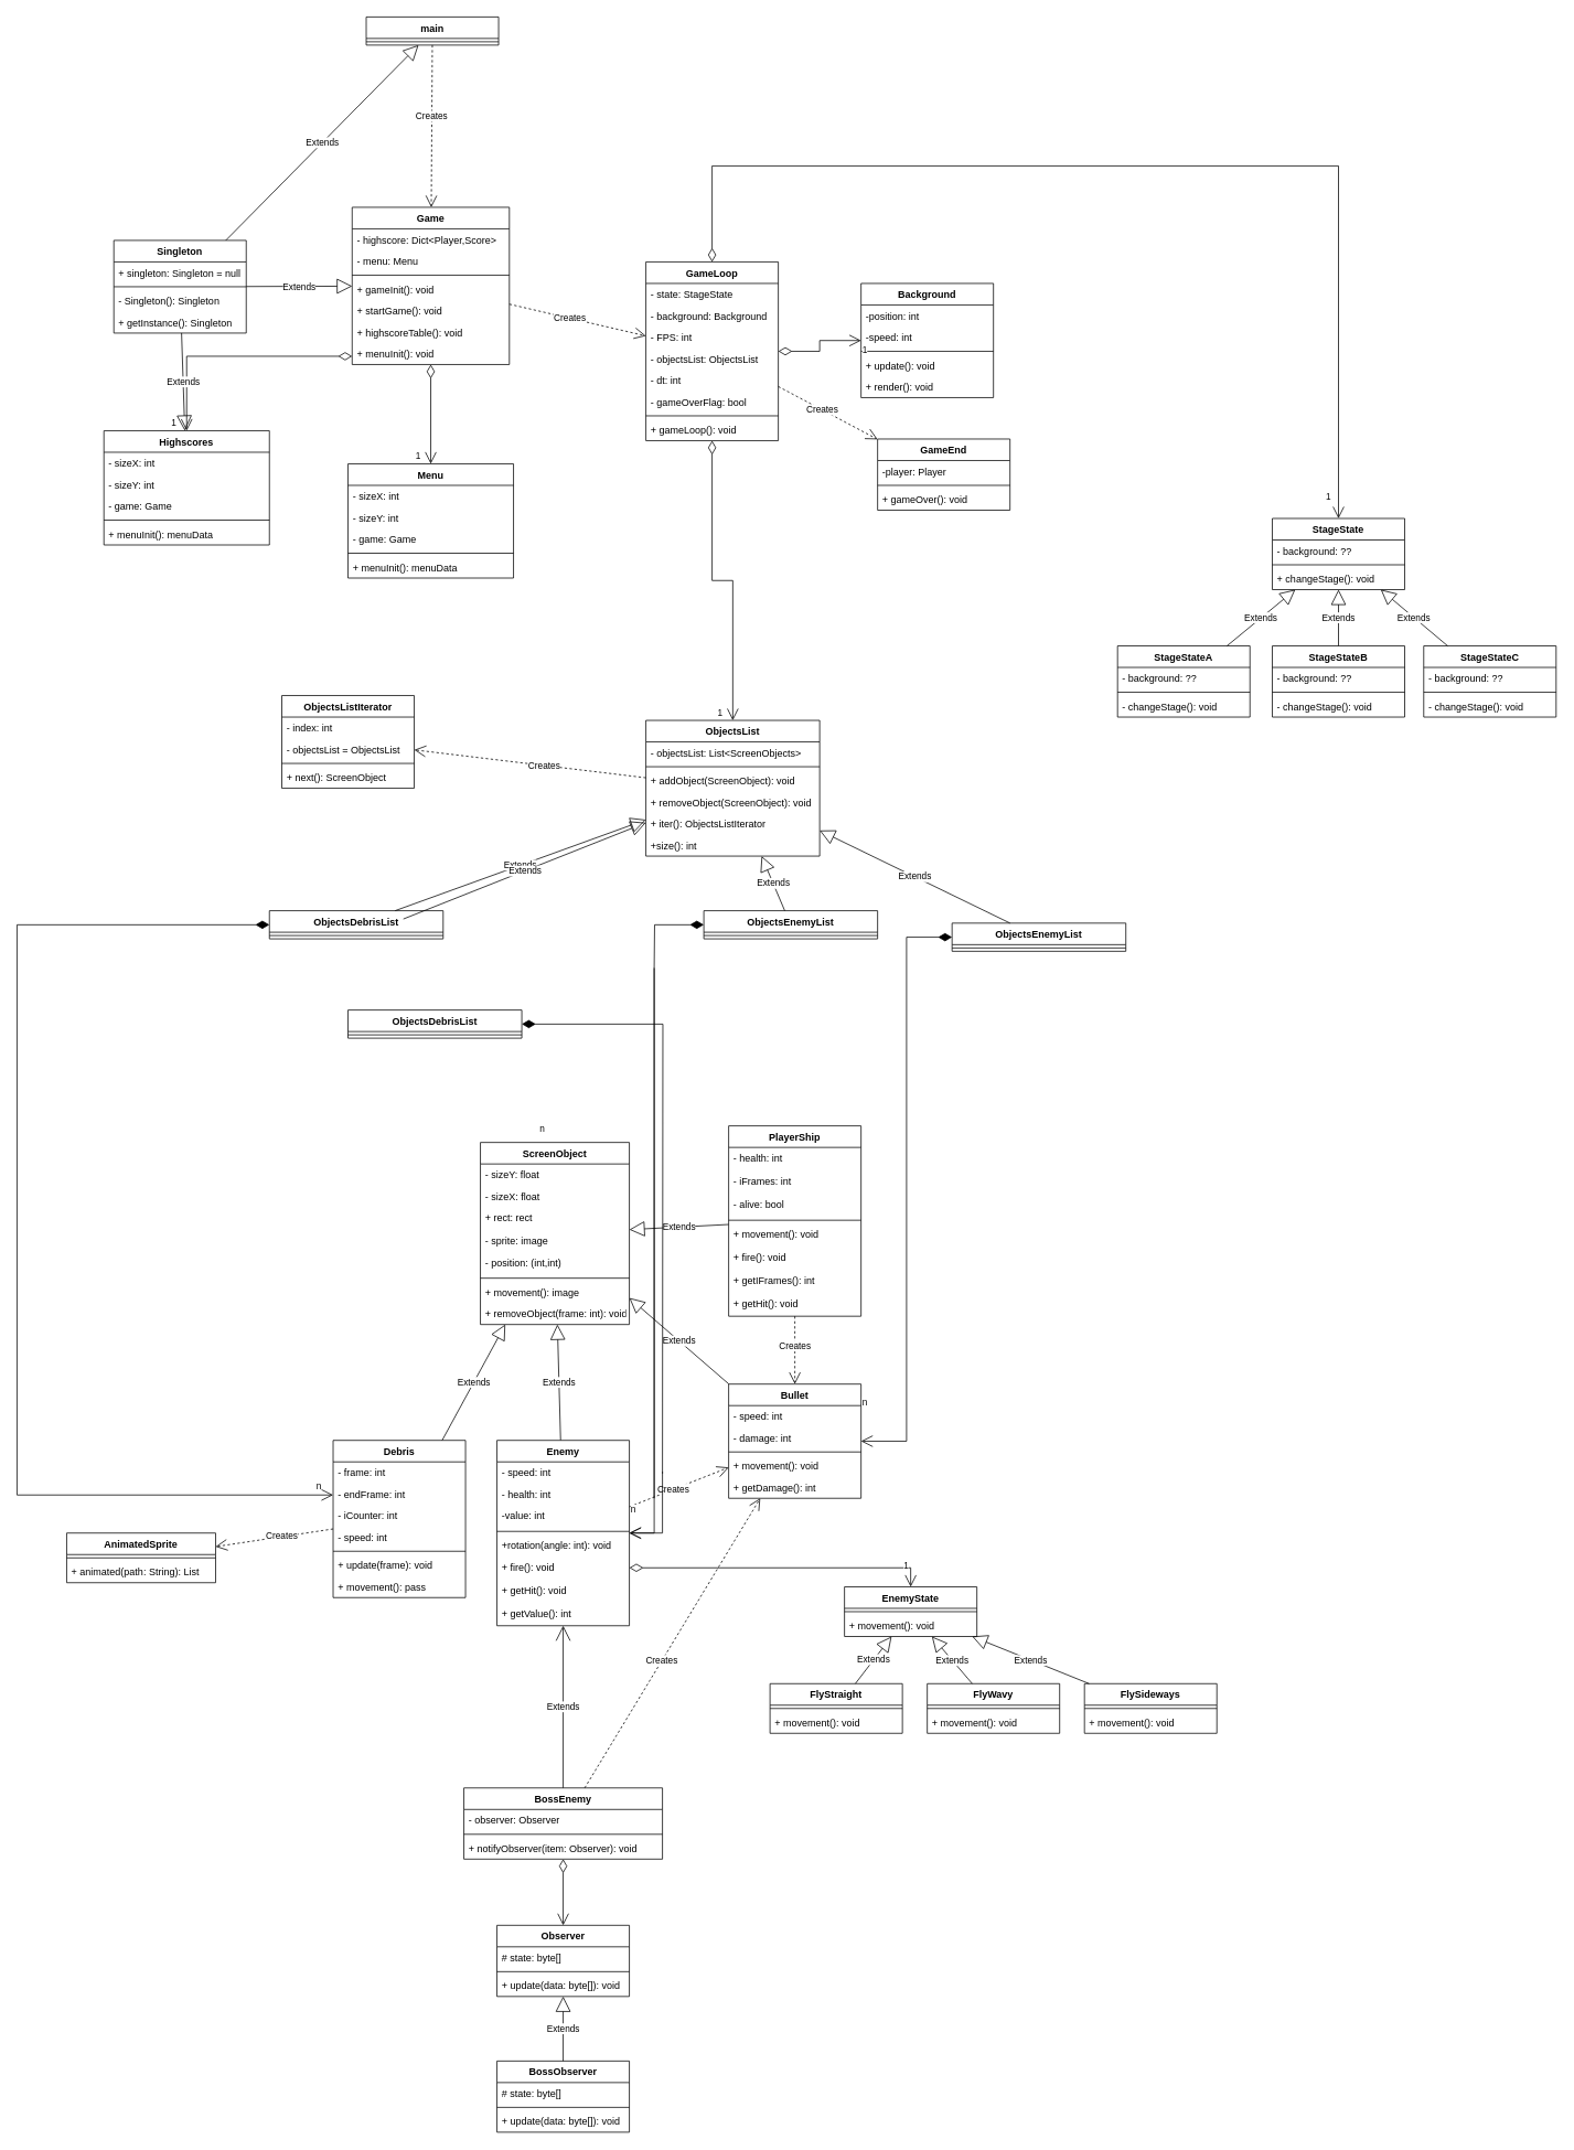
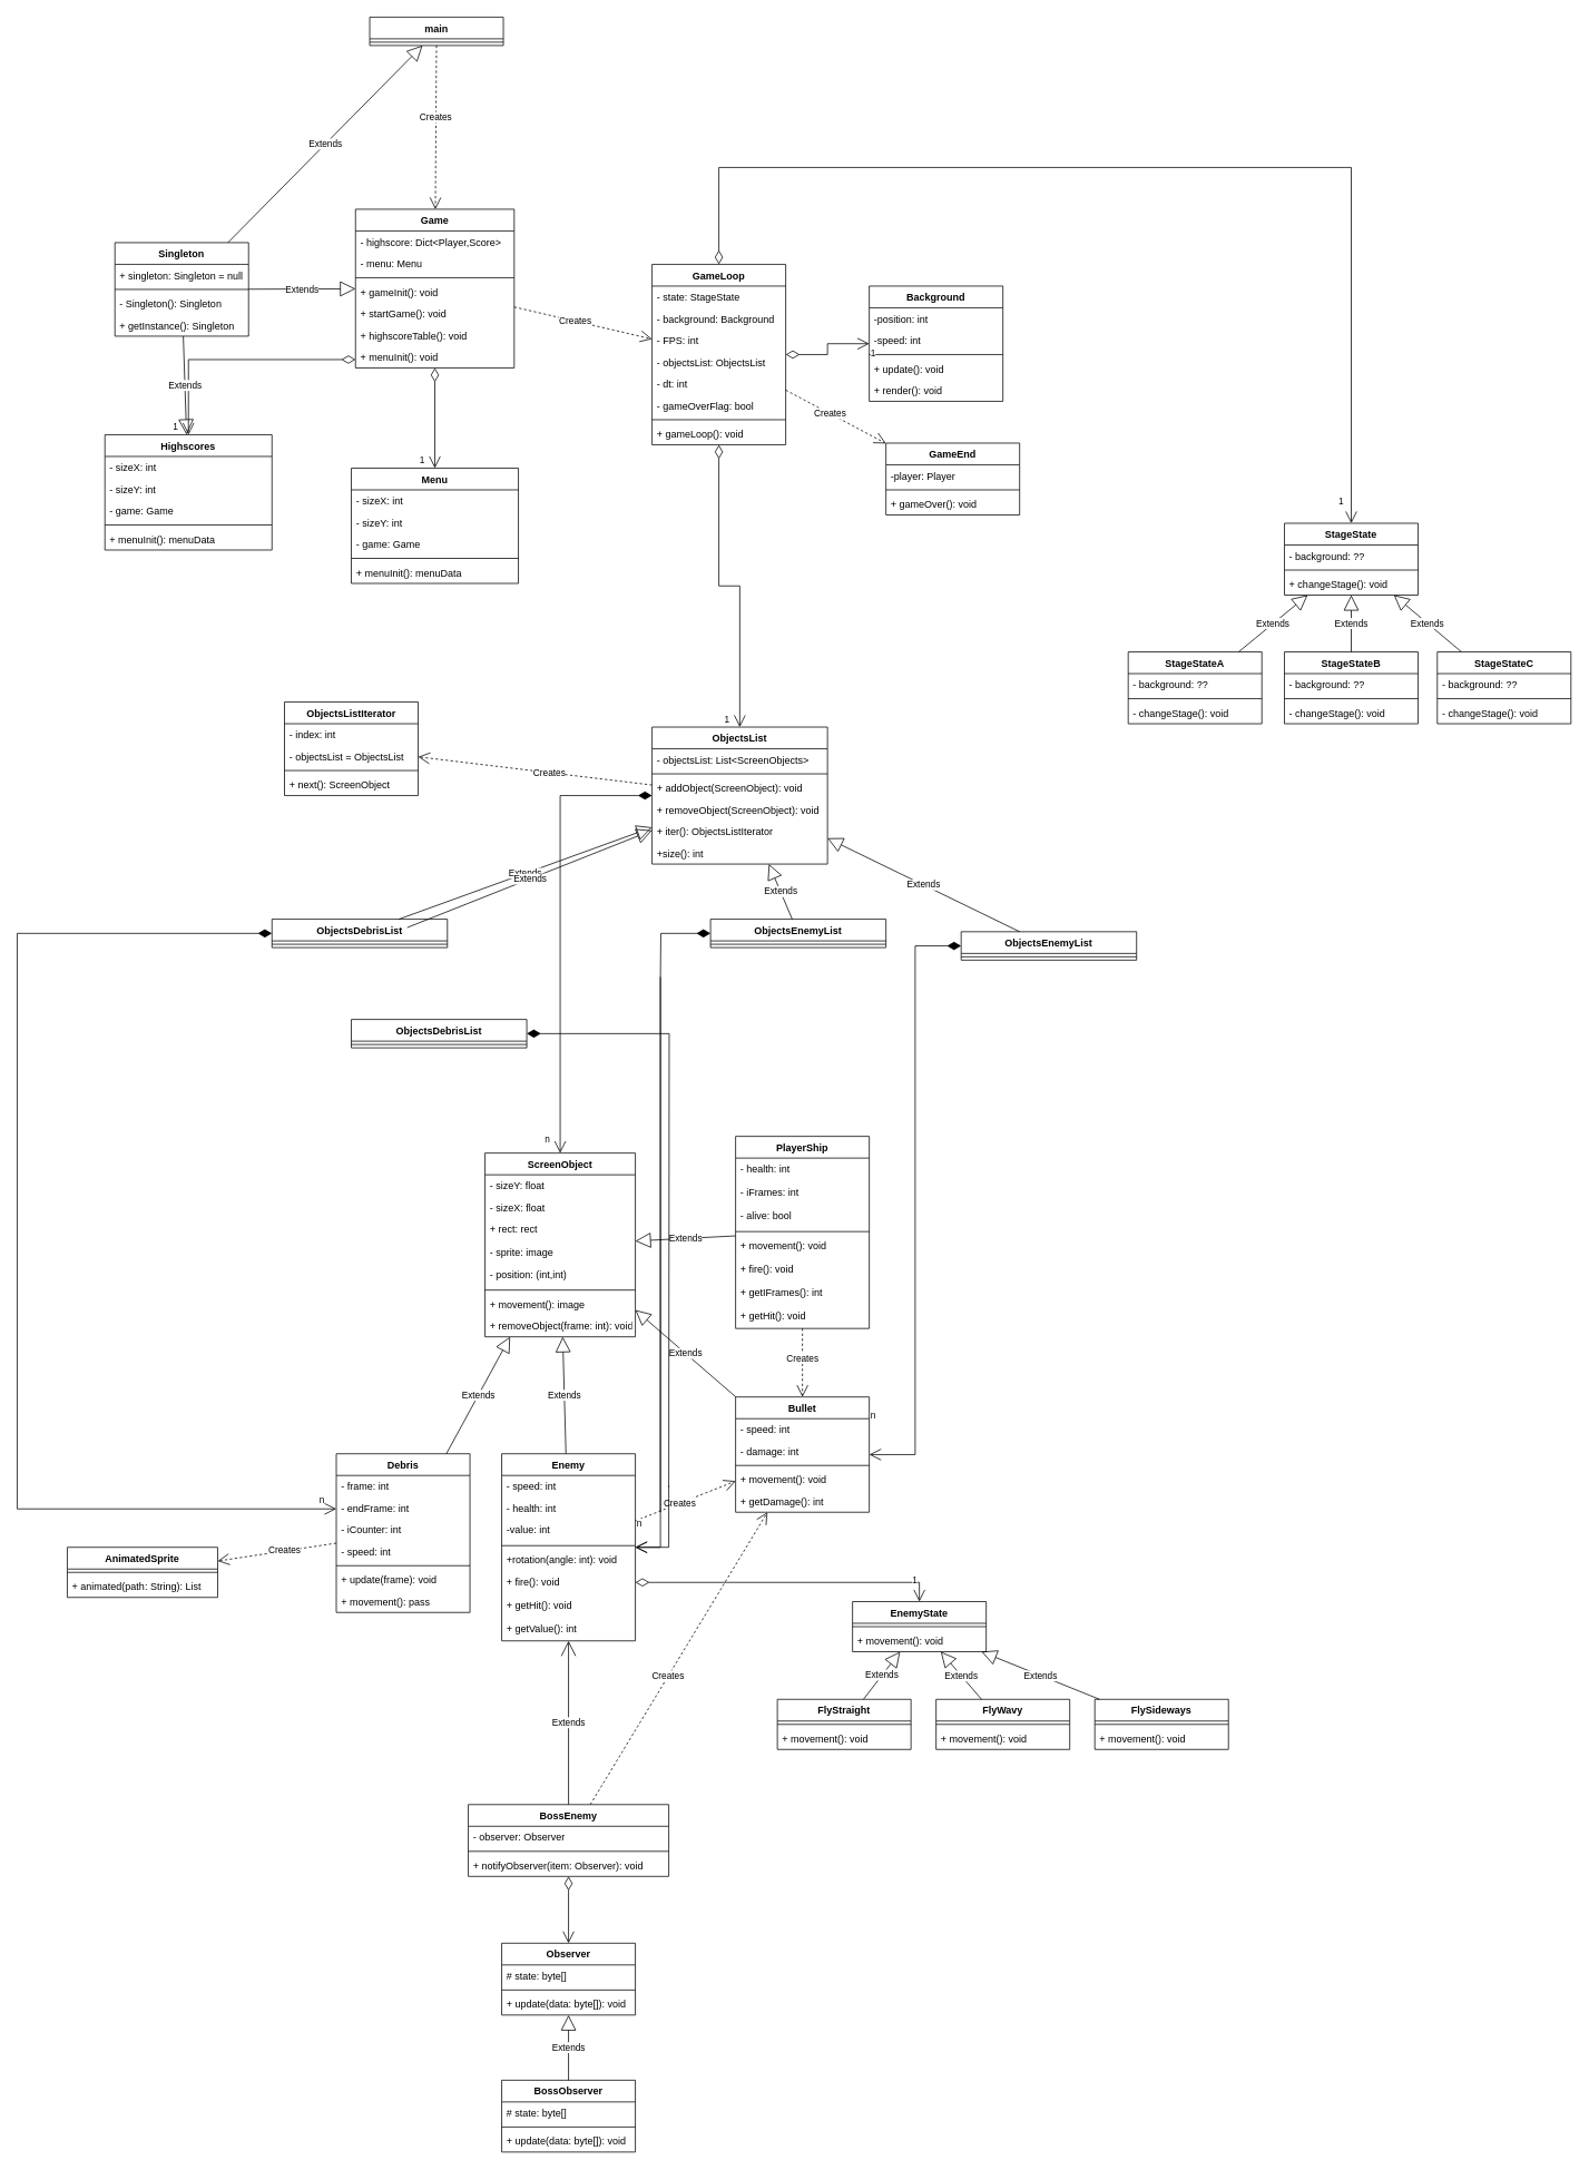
+ <mxCell id="38" value="" style="endArrow=open;html=1;endSize=12;startArrow=diamondThin;startSize=14;startFill=1;edgeStyle=orthogonalEdgeStyle;align=left;verticalAlign=bottom;rounded=0;" parent="1" source="4" target="11" edge="1"><mxGeometry x="-1" y="3" relative="1" as="geometry"><mxPoint x="620" y="1018" as="sourcePoint" /><mxPoint x="780" y="1018" as="targetPoint" /></mxGeometry></mxCell>
